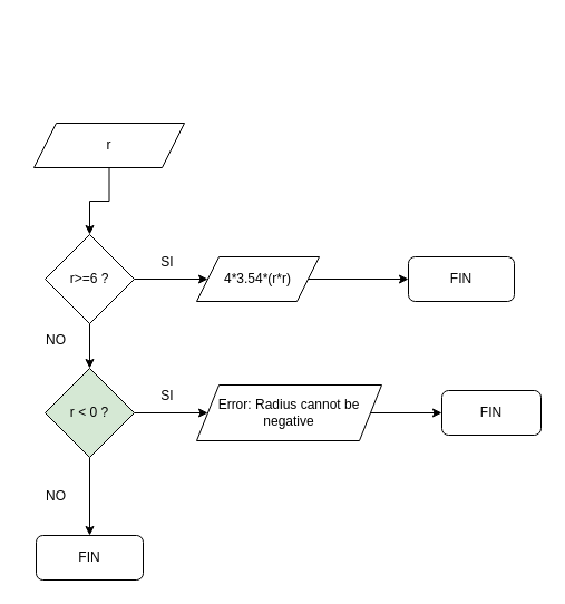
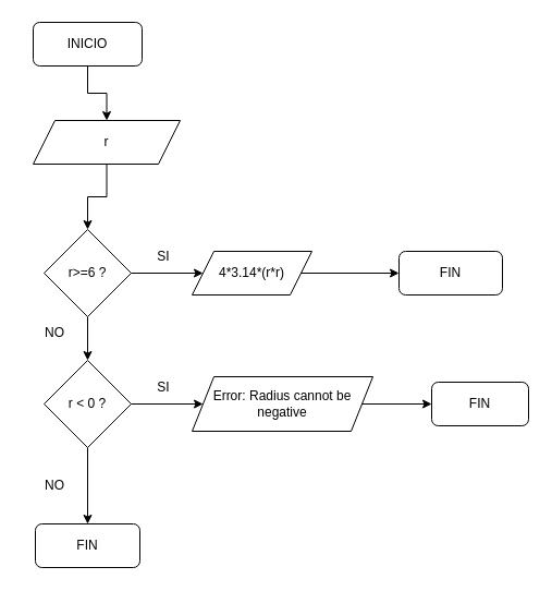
+ <mxCell id="3" value="INICIO" style="rounded=1;whiteSpace=wrap;html=1;" parent="1" vertex="1"><mxGeometry x="30" y="20" width="100" height="40" as="geometry" /></mxCell>
+ <mxCell id="2" value="" style="edgeStyle=orthogonalEdgeStyle;rounded=0;orthogonalLoop=1;jettySize=auto;html=1;" parent="1" source="3" target="5" edge="1"><mxGeometry relative="1" as="geometry" /></mxCell>
- <mxCell id="10" value="4*3.54*(r*r)" style="shape=parallelogram;perimeter=parallelogramPerimeter;whiteSpace=wrap;html=1;fixedSize=1;" parent="1" vertex="1"><mxGeometry x="176" y="230" width="110" height="40" as="geometry" /></mxCell>
+ <mxCell id="10" value="4*3.14*(r*r)" style="shape=parallelogram;perimeter=parallelogramPerimeter;whiteSpace=wrap;html=1;fixedSize=1;" parent="1" vertex="1"><mxGeometry x="176" y="230" width="110" height="40" as="geometry" /></mxCell>
- <mxCell id="13" value="r &amp;lt; 0 ?" style="rhombus;whiteSpace=wrap;html=1;fillColor=#d5e8d4;" parent="1" vertex="1"><mxGeometry x="40" y="330" width="80" height="80" as="geometry" /></mxCell>
+ <mxCell id="13" value="r &amp;lt; 0 ?" style="rhombus;whiteSpace=wrap;html=1;" parent="1" vertex="1"><mxGeometry x="40" y="330" width="80" height="80" as="geometry" /></mxCell>
